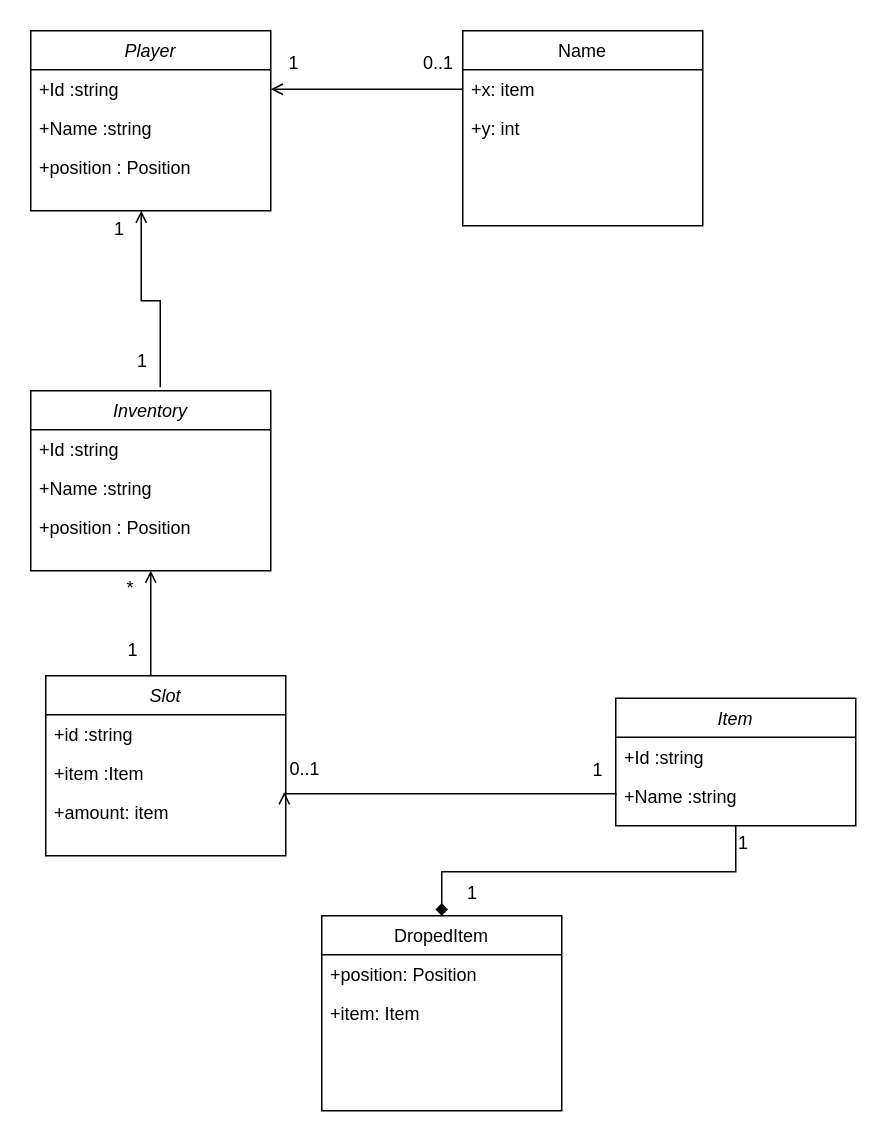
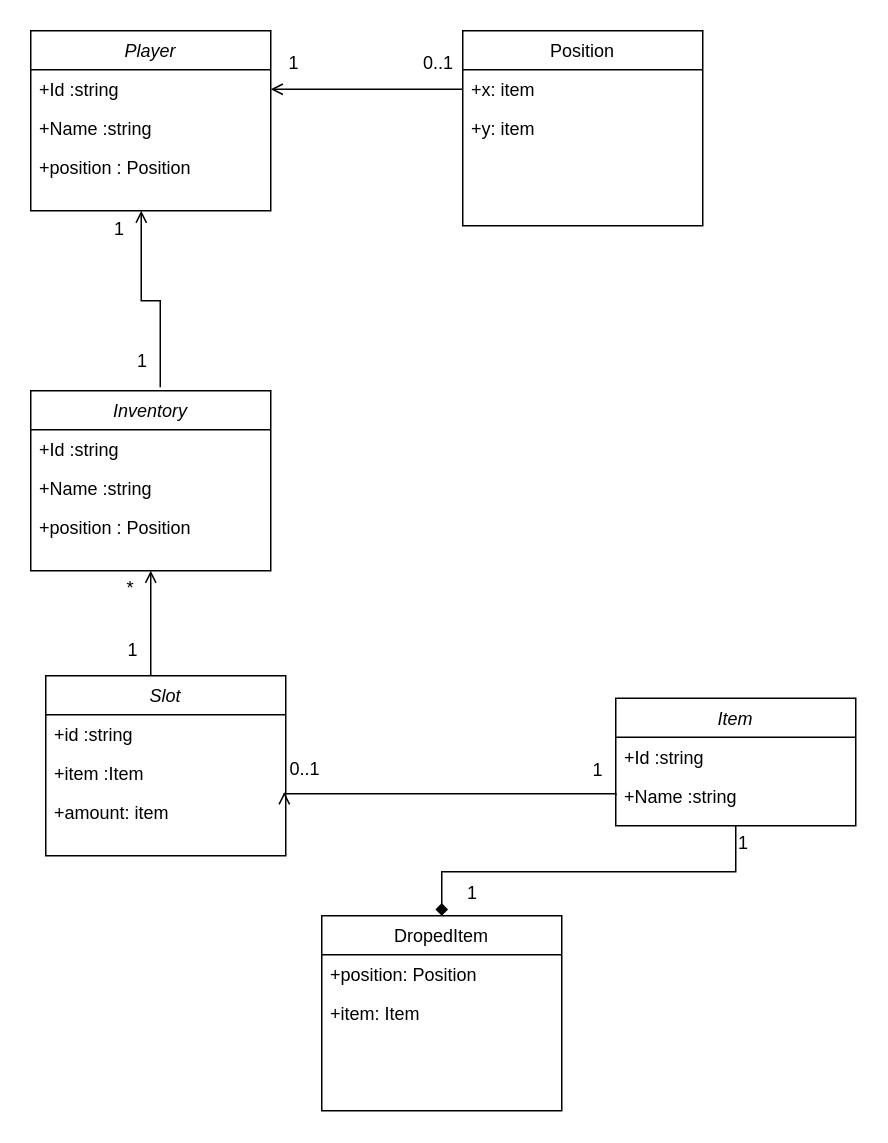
- <mxCell id="6" value="Name" style="swimlane;fontStyle=0;align=center;verticalAlign=top;childLayout=stackLayout;horizontal=1;startSize=26;horizontalStack=0;resizeParent=1;resizeLast=0;collapsible=1;marginBottom=0;rounded=0;shadow=0;strokeWidth=1;" parent="1" vertex="1"><mxGeometry x="308" y="20" width="160" height="130" as="geometry"><mxRectangle x="550" y="140" width="160" height="26" as="alternateBounds" /></mxGeometry></mxCell>
+ <mxCell id="6" value="Position" style="swimlane;fontStyle=0;align=center;verticalAlign=top;childLayout=stackLayout;horizontal=1;startSize=26;horizontalStack=0;resizeParent=1;resizeLast=0;collapsible=1;marginBottom=0;rounded=0;shadow=0;strokeWidth=1;" parent="1" vertex="1"><mxGeometry x="308" y="20" width="160" height="130" as="geometry"><mxRectangle x="550" y="140" width="160" height="26" as="alternateBounds" /></mxGeometry></mxCell>
- <mxCell id="8" value="+y: int" style="text;align=left;verticalAlign=top;spacingLeft=4;spacingRight=4;overflow=hidden;rotatable=0;points=[[0,0.5],[1,0.5]];portConstraint=eastwest;" vertex="1" parent="6"><mxGeometry y="52" width="160" height="26" as="geometry" /></mxCell>
+ <mxCell id="8" value="+y: item" style="text;align=left;verticalAlign=top;spacingLeft=4;spacingRight=4;overflow=hidden;rotatable=0;points=[[0,0.5],[1,0.5]];portConstraint=eastwest;" vertex="1" parent="6"><mxGeometry y="52" width="160" height="26" as="geometry" /></mxCell>
